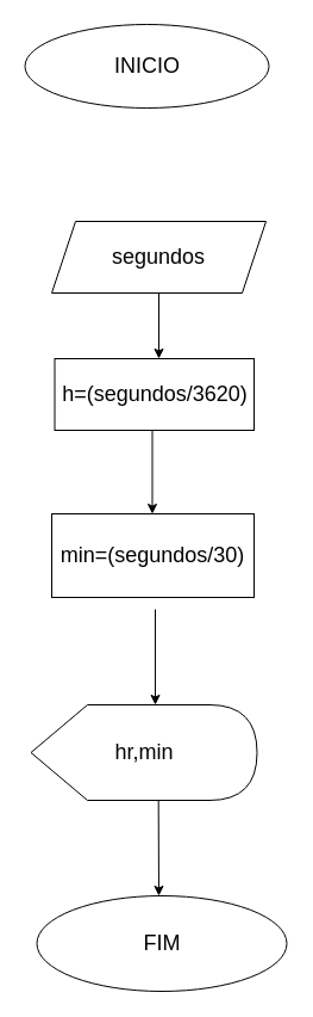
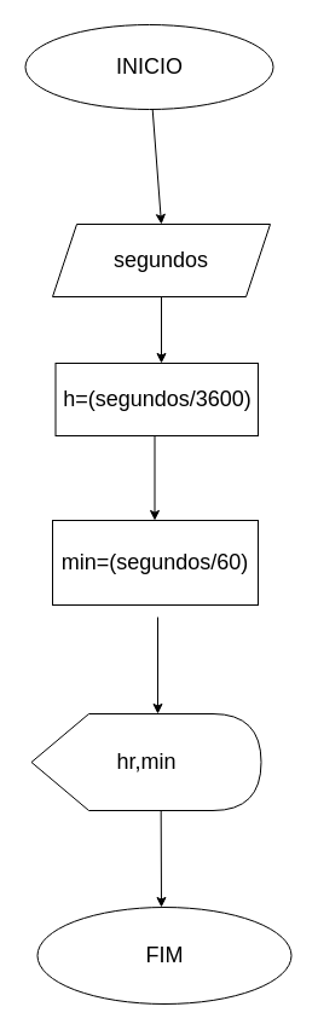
+ <mxCell id="3" value="" style="endArrow=classic;html=1;rounded=0;entryX=0.5;entryY=0;entryDx=0;entryDy=0;" edge="1" parent="1" source="2" target="4"><mxGeometry width="50" height="50" relative="1" as="geometry"><mxPoint x="133" y="40" as="sourcePoint" /><mxPoint x="133" y="130" as="targetPoint" /></mxGeometry></mxCell>
- <mxCell id="10" value="&lt;span style=&quot;font-size: 18px;&quot;&gt;h=(segundos/3620)&lt;/span&gt;" style="rounded=0;whiteSpace=wrap;html=1;" vertex="1" parent="1"><mxGeometry x="45.5" y="300" width="167.5" height="60" as="geometry" /></mxCell>
+ <mxCell id="10" value="&lt;span style=&quot;font-size: 18px;&quot;&gt;h=(segundos/3600)&lt;/span&gt;" style="rounded=0;whiteSpace=wrap;html=1;" vertex="1" parent="1"><mxGeometry x="45.5" y="300" width="167.5" height="60" as="geometry" /></mxCell>
- <mxCell id="11" value="&lt;font style=&quot;font-size: 18px;&quot;&gt;min=(segundos/30)&lt;/font&gt;" style="rounded=0;whiteSpace=wrap;html=1;" vertex="1" parent="1"><mxGeometry x="43" y="430" width="170" height="70" as="geometry" /></mxCell>
+ <mxCell id="11" value="&lt;font style=&quot;font-size: 18px;&quot;&gt;min=(segundos/60)&lt;/font&gt;" style="rounded=0;whiteSpace=wrap;html=1;" vertex="1" parent="1"><mxGeometry x="43" y="430" width="170" height="70" as="geometry" /></mxCell>
